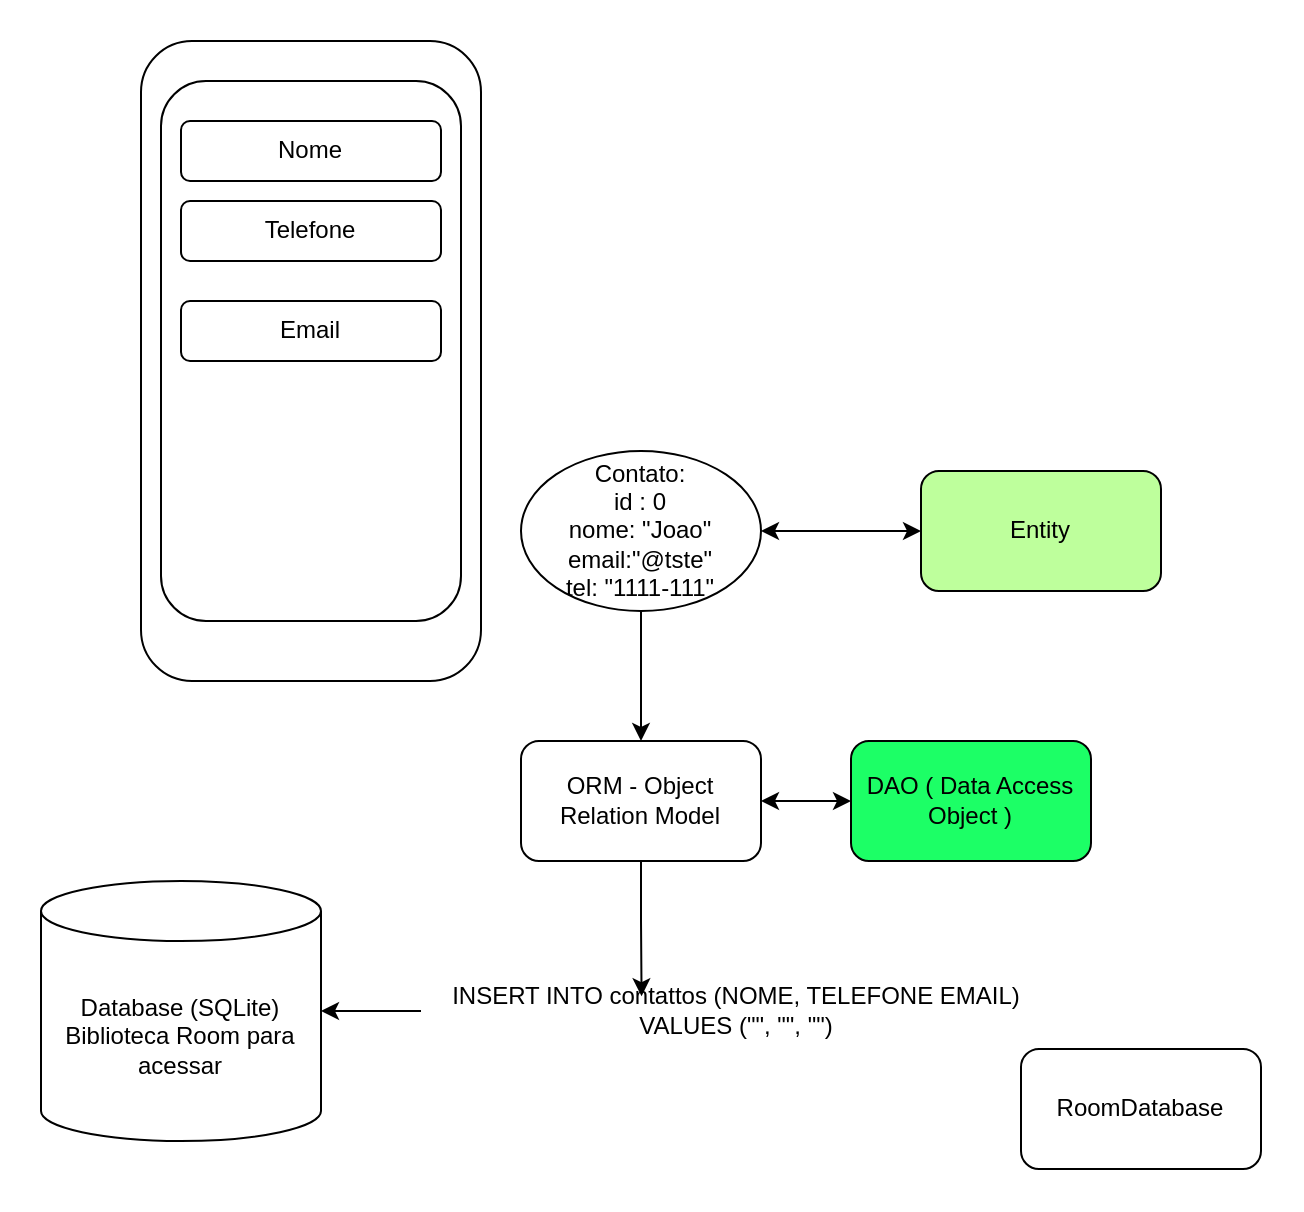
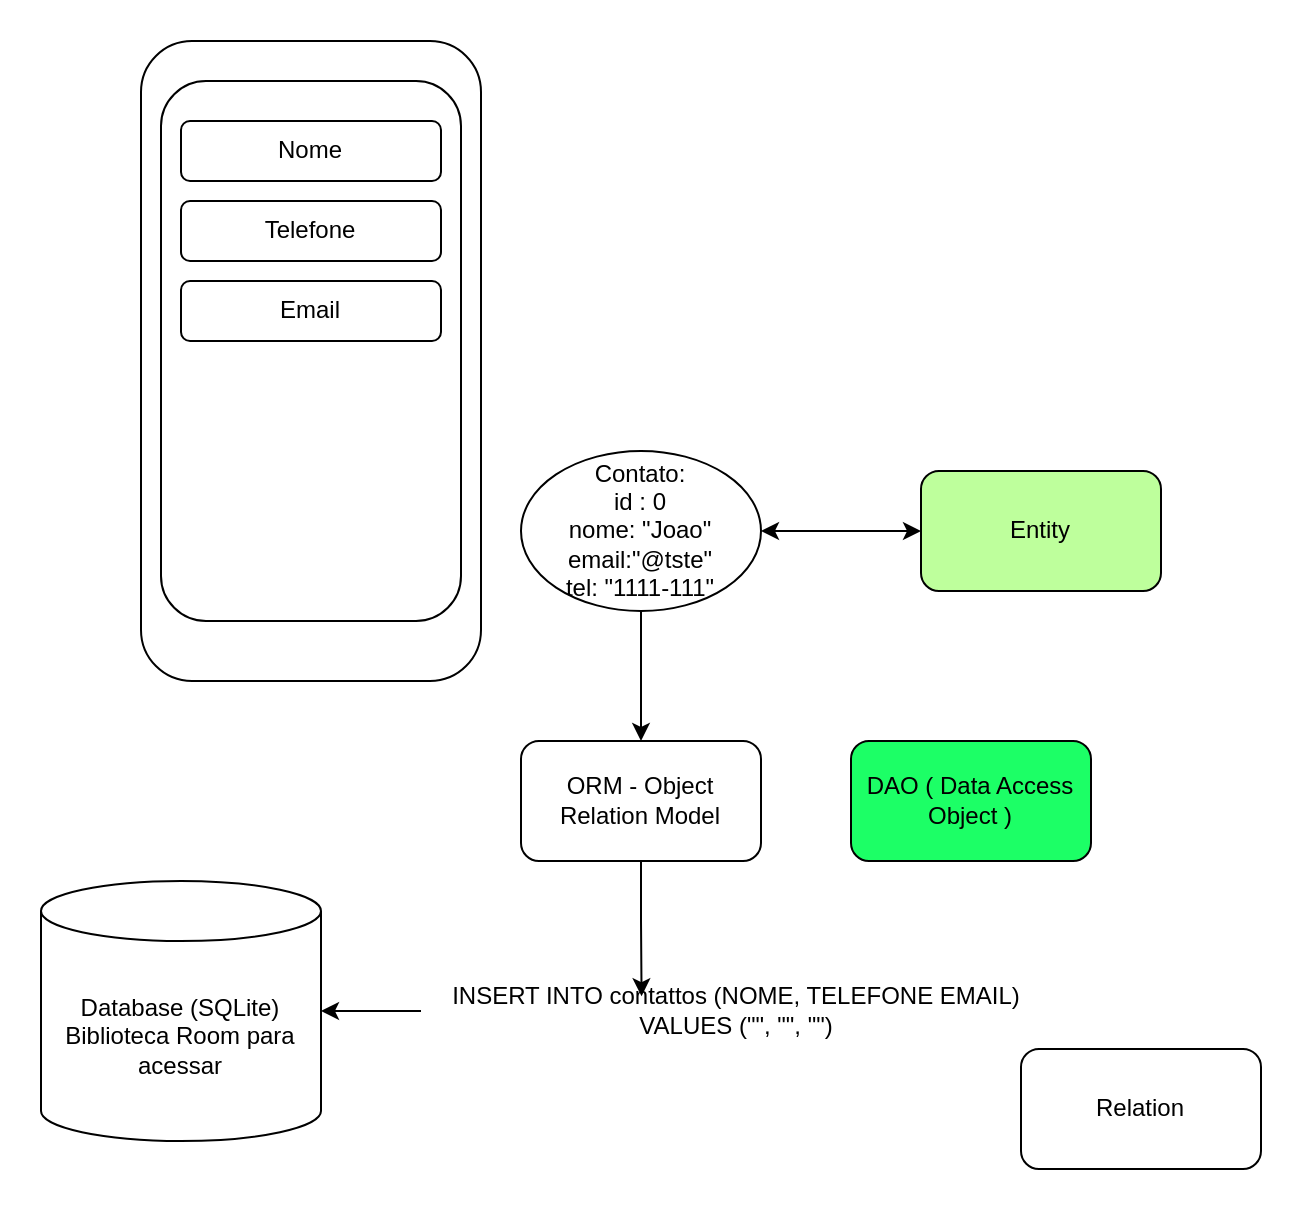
- <mxCell id="7" value="Email" style="rounded=1;whiteSpace=wrap;html=1;" vertex="1" parent="1"><mxGeometry x="90" y="150" width="130" height="30" as="geometry" /></mxCell>
+ <mxCell id="7" value="Email" style="rounded=1;whiteSpace=wrap;html=1;" vertex="1" parent="1"><mxGeometry x="90" y="140" width="130" height="30" as="geometry" /></mxCell>
- <mxCell id="15" value="" style="endArrow=classic;startArrow=classic;html=1;rounded=0;exitX=1;exitY=0.5;exitDx=0;exitDy=0;entryX=0;entryY=0.5;entryDx=0;entryDy=0;" edge="1" parent="1" source="10" target="14"><mxGeometry width="50" height="50" relative="1" as="geometry"><mxPoint x="380" y="350" as="sourcePoint" /><mxPoint x="430" y="300" as="targetPoint" /></mxGeometry></mxCell>
- <mxCell id="18" value="RoomDatabase" style="rounded=1;whiteSpace=wrap;html=1;" vertex="1" parent="1"><mxGeometry x="510" y="524" width="120" height="60" as="geometry" /></mxCell>
+ <mxCell id="18" value="Relation" style="rounded=1;whiteSpace=wrap;html=1;" vertex="1" parent="1"><mxGeometry x="510" y="524" width="120" height="60" as="geometry" /></mxCell>
